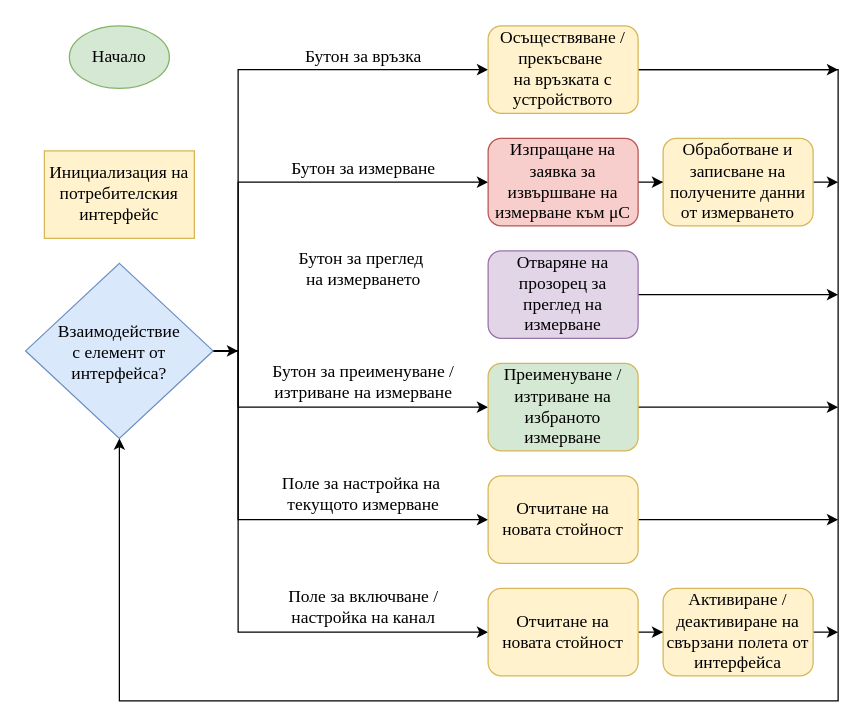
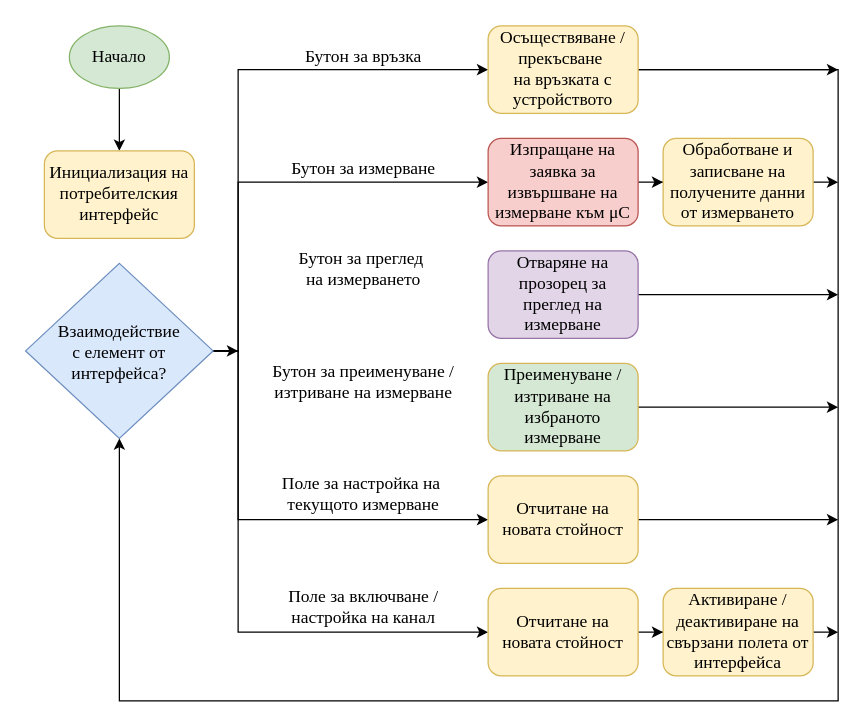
+ <mxCell id="2" style="edgeStyle=orthogonalEdgeStyle;rounded=0;orthogonalLoop=1;jettySize=auto;html=1;entryX=0.5;entryY=0;entryDx=0;entryDy=0;" edge="1" parent="1" source="3" target="4"><mxGeometry relative="1" as="geometry" /></mxCell>
- <mxCell id="4" value="Инициализация на потребителския интерфейс" style="whiteSpace=wrap;html=1;fontFamily=Times New Roman;fontSize=14;fillColor=#fff2cc;strokeColor=#d6b656;rounded=0;" vertex="1" parent="1"><mxGeometry x="35" y="120" width="120" height="70" as="geometry" /></mxCell>
+ <mxCell id="4" value="Инициализация на потребителския интерфейс" style="rounded=1;whiteSpace=wrap;html=1;fontFamily=Times New Roman;fontSize=14;fillColor=#fff2cc;strokeColor=#d6b656;" vertex="1" parent="1"><mxGeometry x="35" y="120" width="120" height="70" as="geometry" /></mxCell>
- <mxCell id="7" style="edgeStyle=orthogonalEdgeStyle;rounded=0;orthogonalLoop=1;jettySize=auto;html=1;entryX=0;entryY=0.5;entryDx=0;entryDy=0;" edge="1" parent="1" source="11" target="34"><mxGeometry relative="1" as="geometry"><Array as="points"><mxPoint x="190" y="280" /><mxPoint x="190" y="325" /></Array></mxGeometry></mxCell>
